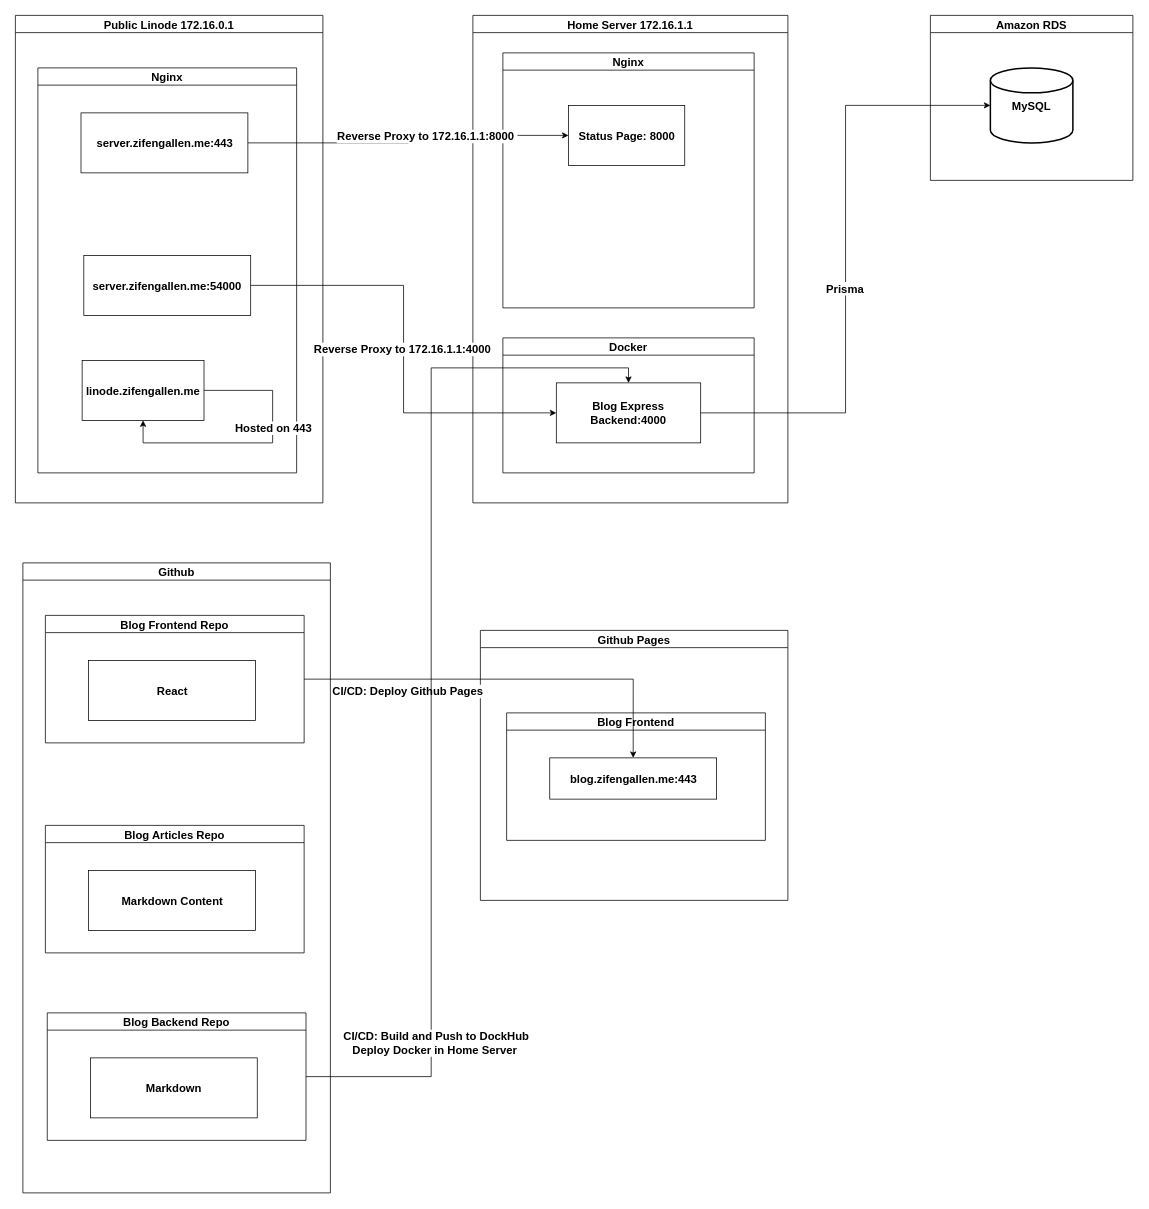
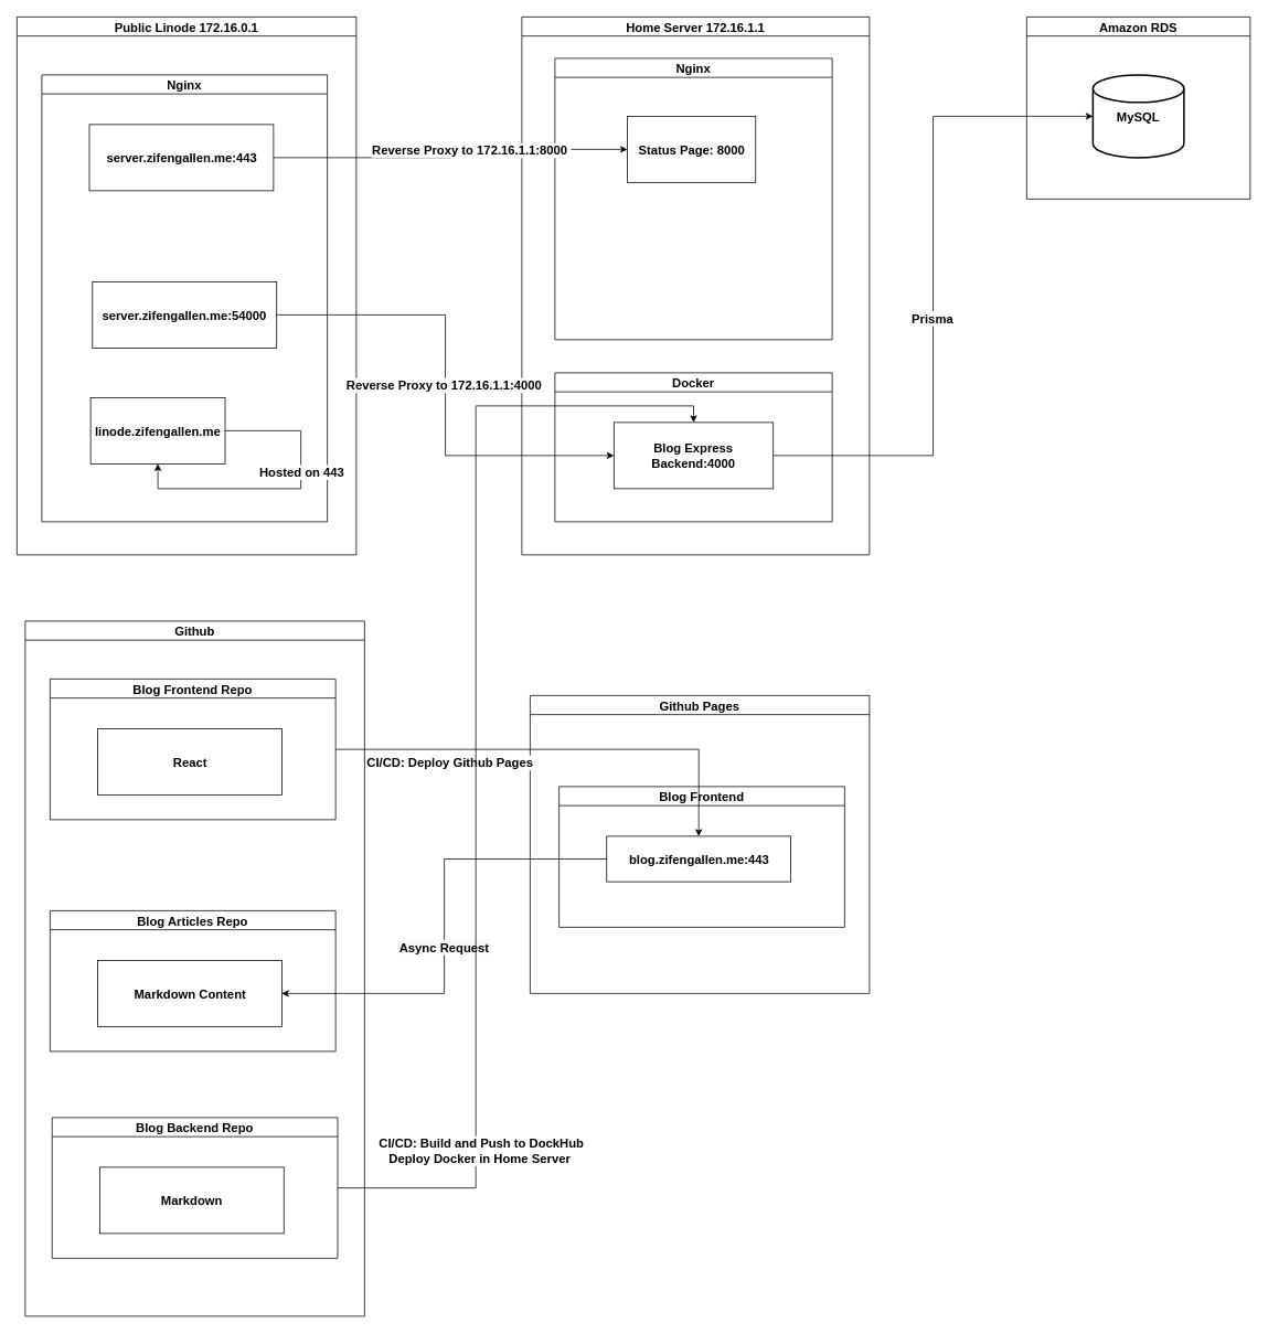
+ <mxCell id="31" style="edgeStyle=orthogonalEdgeStyle;rounded=0;orthogonalLoop=1;jettySize=auto;html=1;entryX=1;entryY=0.5;entryDx=0;entryDy=0;fontSize=15;" parent="1" source="30" target="25" edge="1"><mxGeometry relative="1" as="geometry"><mxPoint x="828.75" y="1170" as="targetPoint" /></mxGeometry></mxCell>
+ <mxCell id="32" value="&lt;b style=&quot;background-color: rgb(248, 249, 250);&quot;&gt;Async Request&lt;/b&gt;" style="edgeLabel;html=1;align=center;verticalAlign=middle;resizable=0;points=[];fontSize=15;" parent="31" vertex="1" connectable="0"><mxGeometry x="0.089" y="-1" relative="1" as="geometry"><mxPoint as="offset" /></mxGeometry></mxCell>
